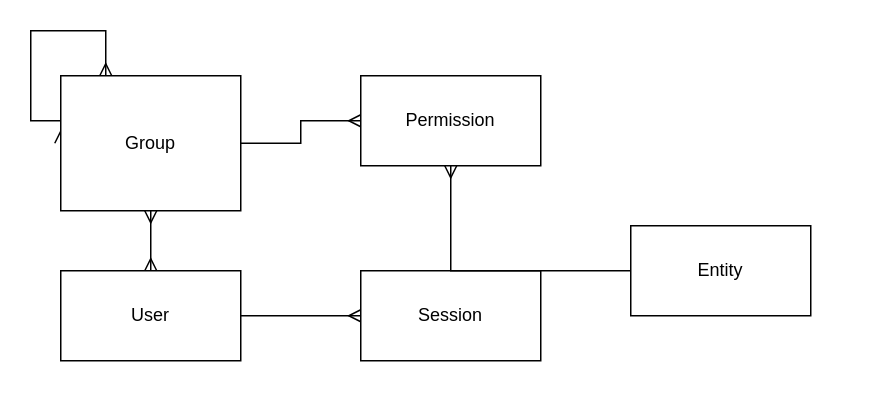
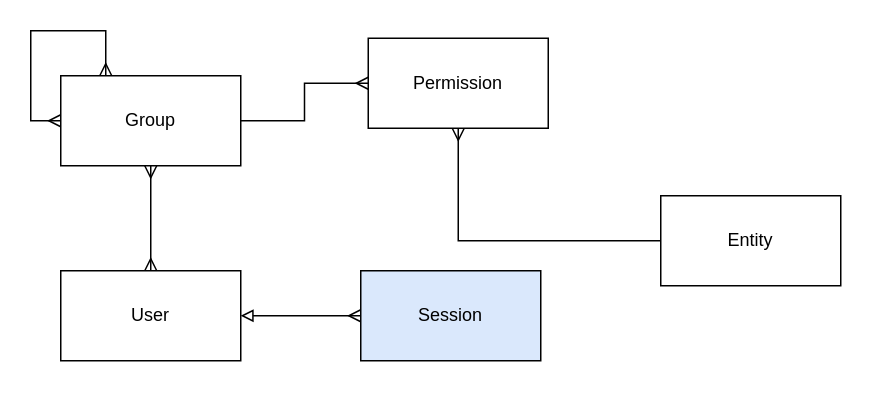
- <mxCell id="9" value="Permission" style="rounded=0;whiteSpace=wrap;html=1;" parent="1" vertex="1"><mxGeometry x="240" y="50" width="120" height="60" as="geometry" /></mxCell>
+ <mxCell id="9" value="Permission" style="rounded=0;whiteSpace=wrap;html=1;" parent="1" vertex="1"><mxGeometry x="245" y="25" width="120" height="60" as="geometry" /></mxCell>
- <mxCell id="8" value="Group" style="rounded=0;whiteSpace=wrap;html=1;" parent="1" vertex="1"><mxGeometry x="40" y="50" width="120" height="90" as="geometry" /></mxCell>
+ <mxCell id="8" value="Group" style="rounded=0;whiteSpace=wrap;html=1;" parent="1" vertex="1"><mxGeometry x="40" y="50" width="120" height="60" as="geometry" /></mxCell>
- <mxCell id="11" value="Entity" style="rounded=0;whiteSpace=wrap;html=1;" parent="1" vertex="1"><mxGeometry x="420" y="150" width="120" height="60" as="geometry" /></mxCell>
+ <mxCell id="11" value="Entity" style="rounded=0;whiteSpace=wrap;html=1;" parent="1" vertex="1"><mxGeometry x="440" y="130" width="120" height="60" as="geometry" /></mxCell>
- <mxCell id="4" style="edgeStyle=orthogonalEdgeStyle;rounded=0;orthogonalLoop=1;jettySize=auto;html=1;exitX=0;exitY=0.5;exitDx=0;exitDy=0;entryX=1;entryY=0.5;entryDx=0;entryDy=0;startArrow=ERmany;startFill=0;endArrow=none;endFill=0;" parent="1" source="5" target="3" edge="1"><mxGeometry relative="1" as="geometry" /></mxCell>
+ <mxCell id="4" style="edgeStyle=orthogonalEdgeStyle;rounded=0;orthogonalLoop=1;jettySize=auto;html=1;exitX=0;exitY=0.5;exitDx=0;exitDy=0;entryX=1;entryY=0.5;entryDx=0;entryDy=0;startArrow=ERmany;startFill=0;endArrow=block;endFill=0;" parent="1" source="5" target="3" edge="1"><mxGeometry relative="1" as="geometry" /></mxCell>
- <mxCell id="5" value="Session" style="rounded=0;whiteSpace=wrap;html=1;" parent="1" vertex="1"><mxGeometry x="240" y="180" width="120" height="60" as="geometry" /></mxCell>
+ <mxCell id="5" value="Session" style="rounded=0;whiteSpace=wrap;html=1;fillColor=#dae8fc;" parent="1" vertex="1"><mxGeometry x="240" y="180" width="120" height="60" as="geometry" /></mxCell>
